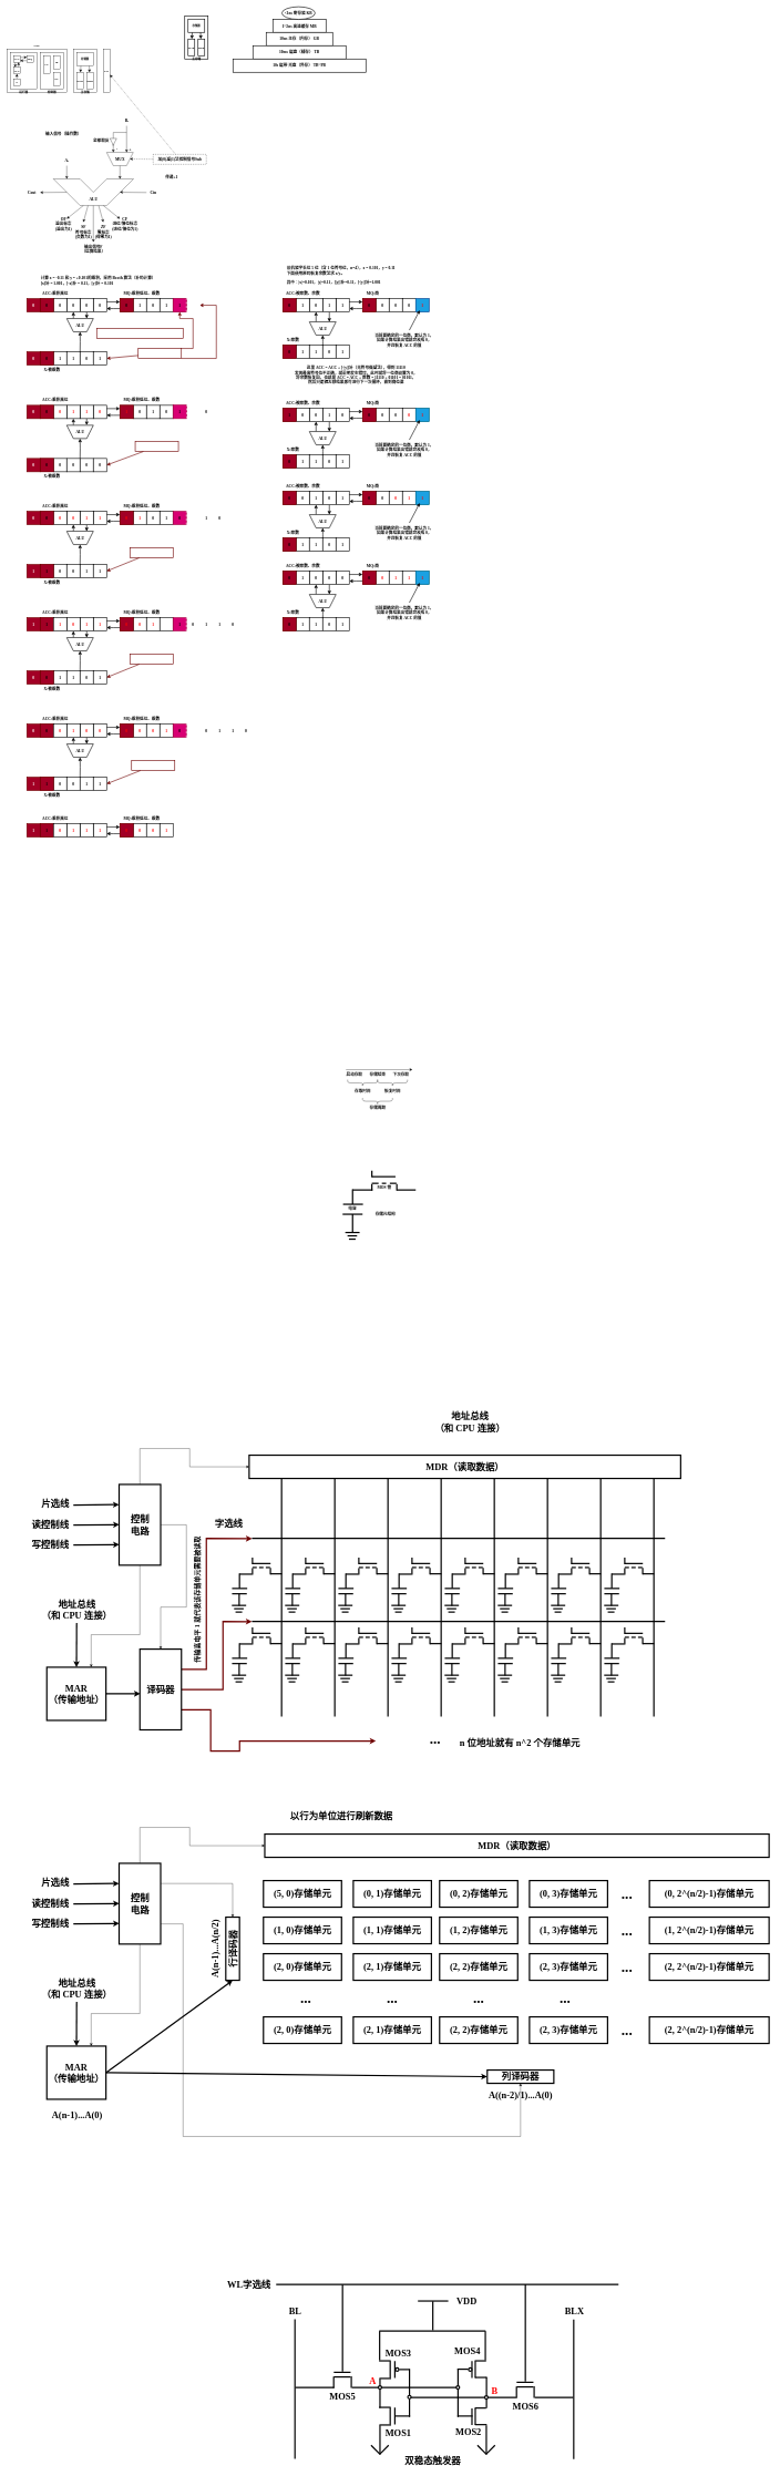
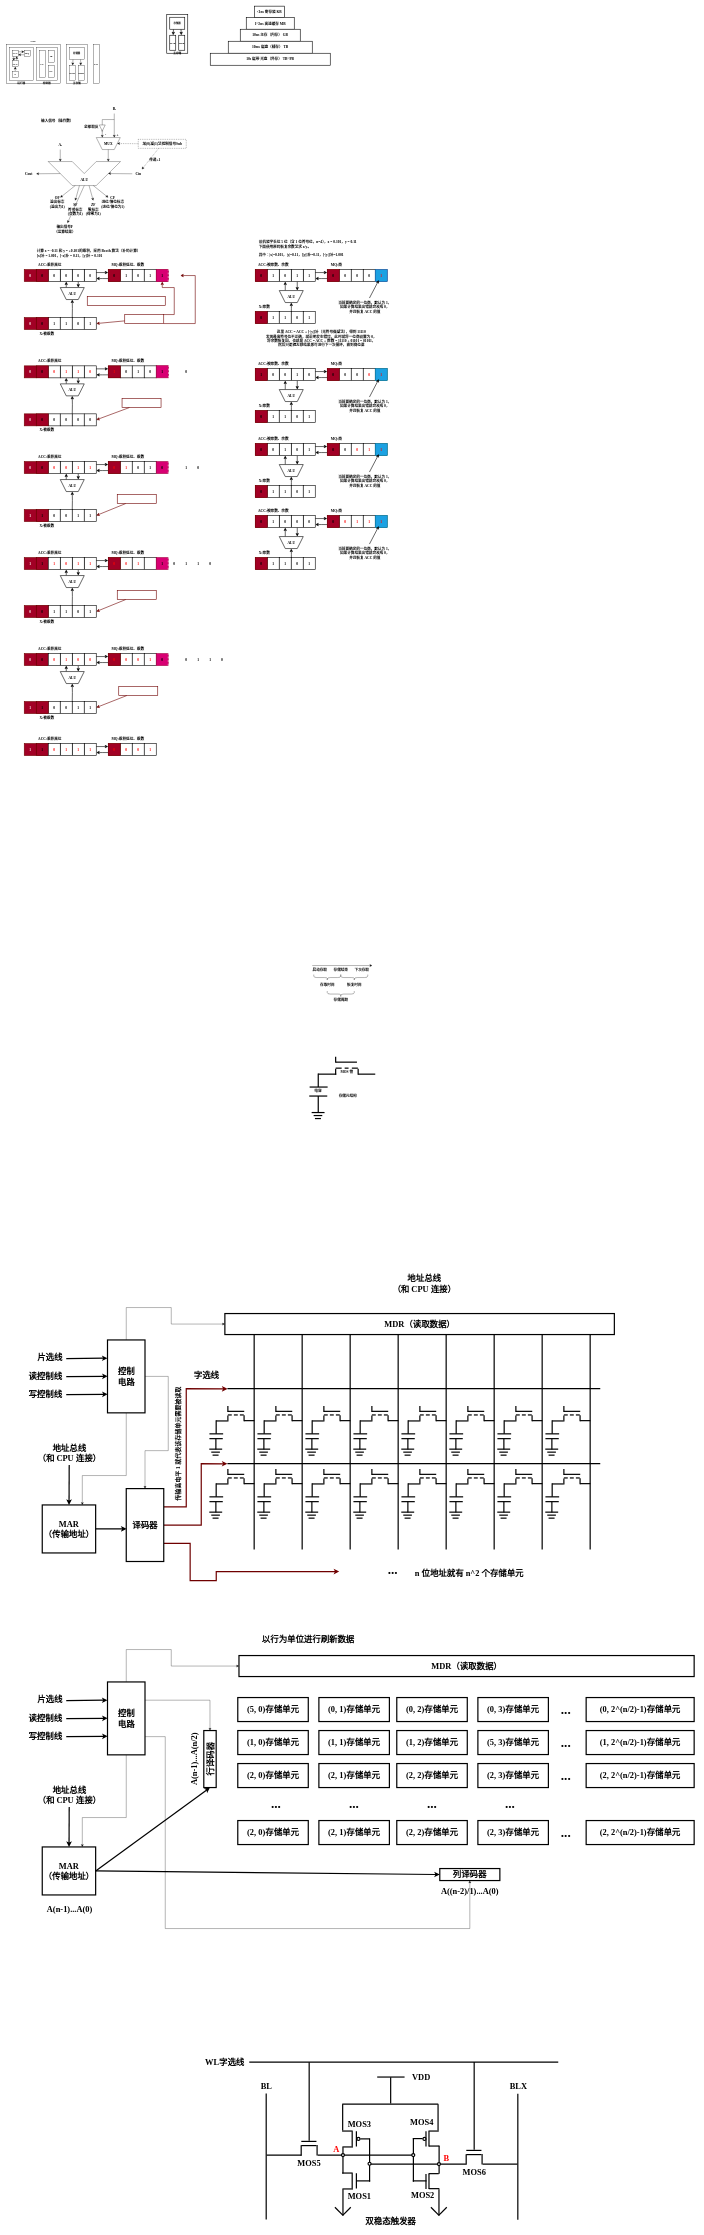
- <mxCell id="666" value="&amp;lt;1ns 寄存器 KB" style="ellipse;whiteSpace=wrap;html=1;strokeWidth=2;fontFamily=Comic Sans MS;fontStyle=1;" parent="1" vertex="1"><mxGeometry x="847.25" y="20" width="100" height="38" as="geometry" /></mxCell>
+ <mxCell id="666" value="&amp;lt;1ns 寄存器 KB" style="whiteSpace=wrap;html=1;strokeWidth=2;fontFamily=Comic Sans MS;fontStyle=1" parent="1" vertex="1"><mxGeometry x="847.25" y="20" width="100" height="38" as="geometry" /></mxCell>
- <mxCell id="14" value="CU" style="whiteSpace=wrap;html=1;fontFamily=Comic Sans MS;fontSize=8;fontStyle=1" parent="1" vertex="1"><mxGeometry x="130" y="167" width="20" height="55" as="geometry" /></mxCell>
+ <mxCell id="14" value="CU" style="whiteSpace=wrap;html=1;fontFamily=Comic Sans MS;fontSize=8;fontStyle=1" parent="1" vertex="1"><mxGeometry x="130" y="167" width="20" height="90" as="geometry" /></mxCell>
- <mxCell id="45" style="edgeStyle=none;html=1;dashed=1;strokeWidth=1;fontFamily=Comic Sans MS;fontSize=8;fontStyle=1;" parent="1" source="46" target="23" edge="1"><mxGeometry relative="1" as="geometry" /></mxCell>
+ <mxCell id="45" style="edgeStyle=none;html=1;dashed=1;strokeWidth=1;fontFamily=Comic Sans MS;fontSize=8;fontStyle=1" parent="1" source="46" target="69" edge="1"><mxGeometry relative="1" as="geometry" /></mxCell>
- <mxCell id="41" value="&lt;font&gt;&lt;span&gt;输出信号F&lt;br&gt;（运算结果）&lt;/span&gt;&lt;/font&gt;" style="text;html=1;align=center;verticalAlign=middle;resizable=0;points=[];autosize=1;strokeColor=none;fillColor=none;fontFamily=Comic Sans MS;fontStyle=1" parent="1" vertex="1"><mxGeometry x="230" y="728" width="100" height="40" as="geometry" /></mxCell>
+ <mxCell id="41" value="&lt;font&gt;&lt;span&gt;输出信号F&lt;br&gt;（运算结果）&lt;/span&gt;&lt;/font&gt;" style="text;html=1;align=center;verticalAlign=middle;resizable=0;points=[];autosize=1;strokeColor=none;fillColor=none;fontFamily=Comic Sans MS;fontStyle=1" parent="1" vertex="1"><mxGeometry x="165" y="743" width="100" height="40" as="geometry" /></mxCell>
- <mxCell id="1012" value="&lt;font face=&quot;Comic Sans MS&quot;&gt;&lt;b&gt;(1, 3)存储单元&lt;/b&gt;&lt;/font&gt;" style="whiteSpace=wrap;html=1;strokeWidth=4;fontSize=28;" parent="1" vertex="1"><mxGeometry x="1592.12" y="5768" width="235" height="80" as="geometry" /></mxCell>
+ <mxCell id="1012" value="&lt;font face=&quot;Comic Sans MS&quot;&gt;&lt;b&gt;(5, 3)存储单元&lt;/b&gt;&lt;/font&gt;" style="whiteSpace=wrap;html=1;strokeWidth=4;fontSize=28;" parent="1" vertex="1"><mxGeometry x="1592.12" y="5768" width="235" height="80" as="geometry" /></mxCell>
